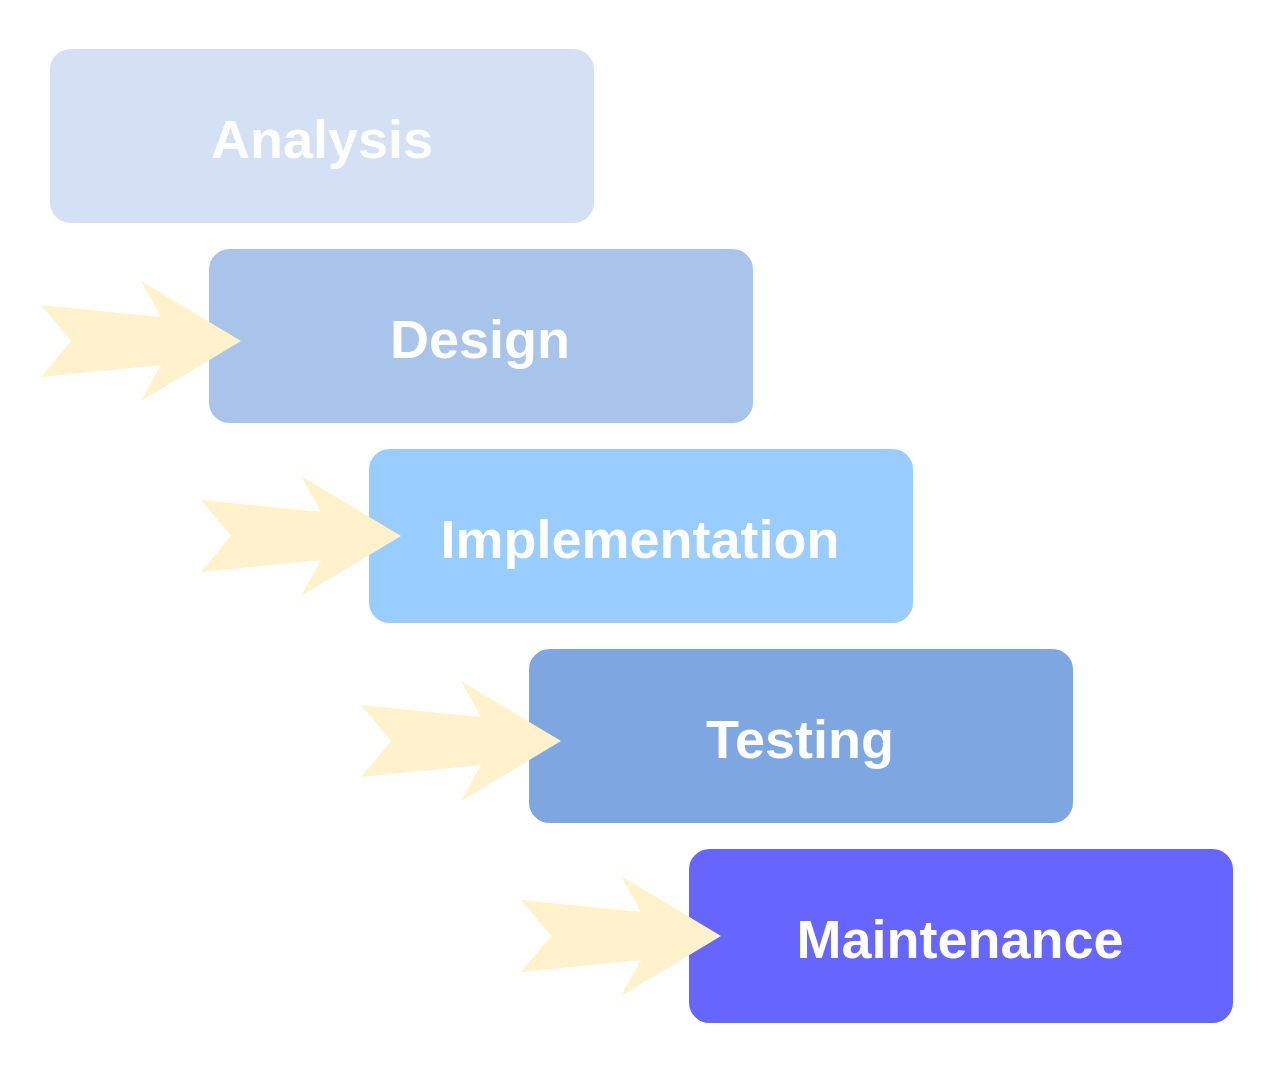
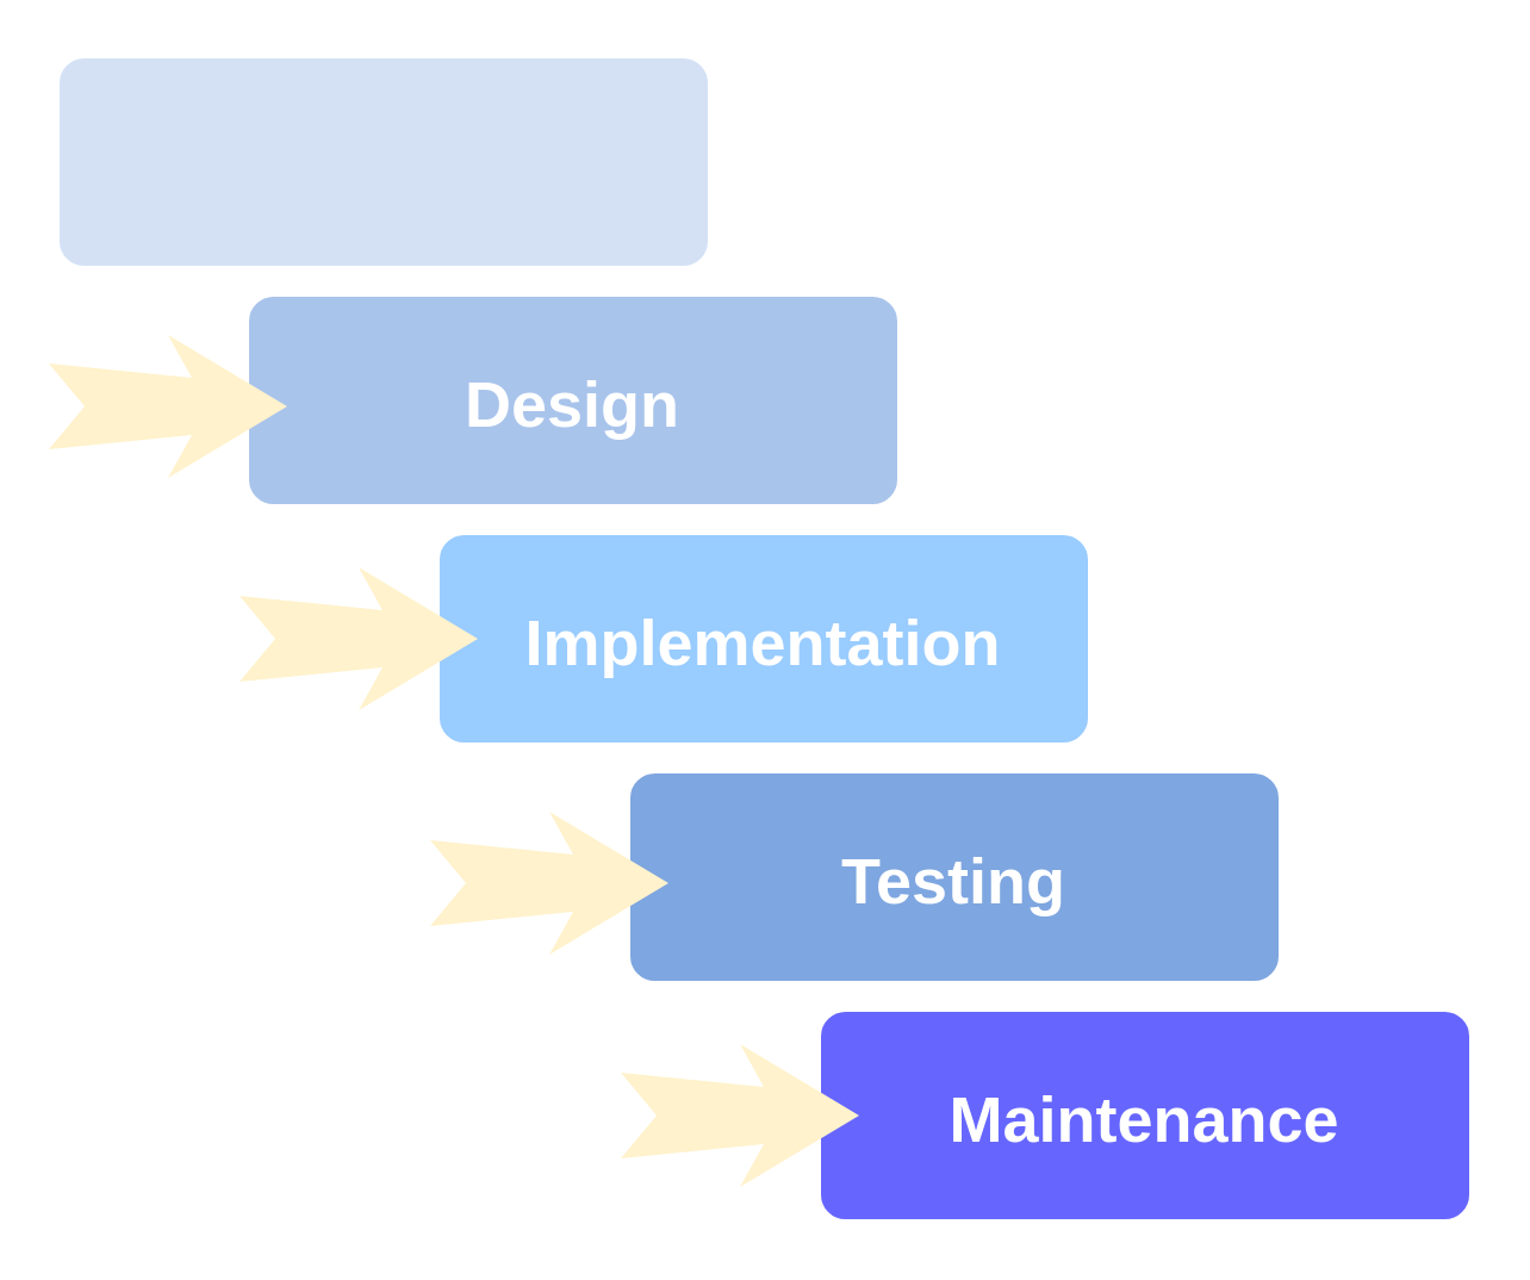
- <mxCell id="3" value="Analysis" style="text;html=1;strokeColor=none;fillColor=none;align=center;verticalAlign=middle;whiteSpace=wrap;rounded=0;shadow=0;fontSize=27;fontColor=#FFFFFF;fontStyle=1" parent="1" vertex="1"><mxGeometry x="20.5" y="40" width="280" height="60" as="geometry" /></mxCell>
